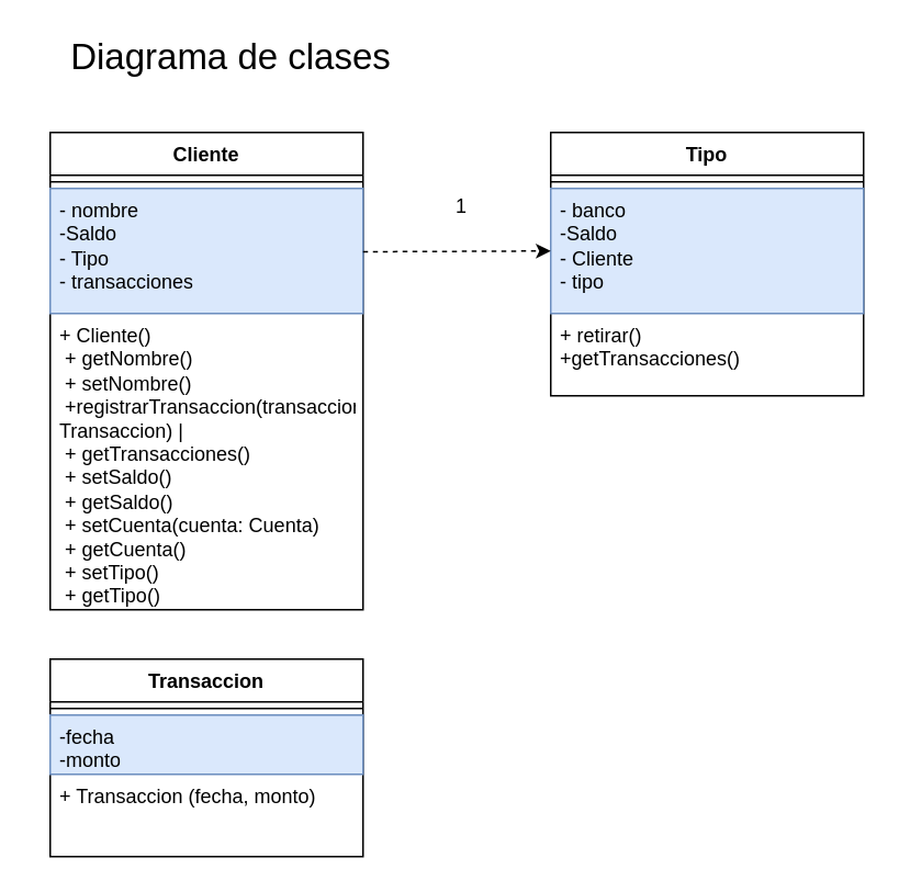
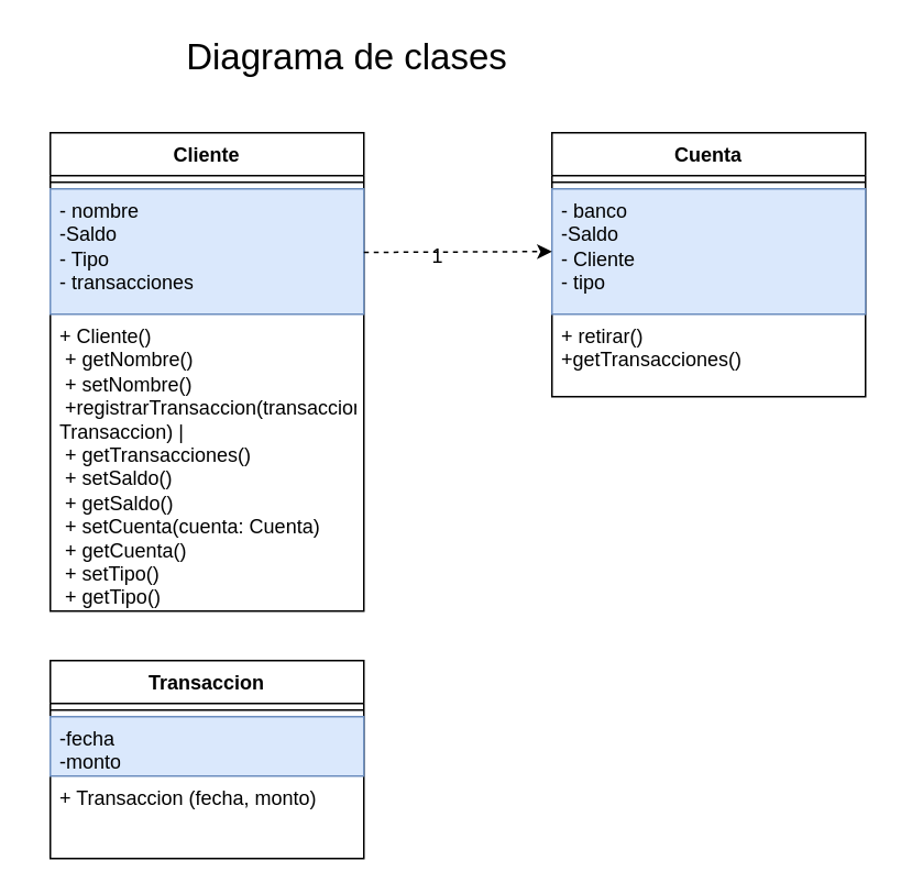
- <mxCell id="16" value="Diagrama de clases" style="text;html=1;strokeColor=none;fillColor=none;align=center;verticalAlign=middle;whiteSpace=wrap;rounded=0;strokeWidth=2;fontSize=22;" vertex="1" parent="1"><mxGeometry x="20" y="20" width="240" height="30" as="geometry" /></mxCell>
+ <mxCell id="16" value="Diagrama de clases" style="text;html=1;strokeColor=none;fillColor=none;align=center;verticalAlign=middle;whiteSpace=wrap;rounded=0;strokeWidth=2;fontSize=22;" vertex="1" parent="1"><mxGeometry x="90" y="20" width="240" height="30" as="geometry" /></mxCell>
- <mxCell id="6" value="Tipo" style="swimlane;fontStyle=1;align=center;verticalAlign=top;childLayout=stackLayout;horizontal=1;startSize=26;horizontalStack=0;resizeParent=1;resizeParentMax=0;resizeLast=0;collapsible=1;marginBottom=0;whiteSpace=wrap;html=1;" vertex="1" parent="1"><mxGeometry x="334" y="80" width="190" height="160" as="geometry" /></mxCell>
+ <mxCell id="6" value="Cuenta" style="swimlane;fontStyle=1;align=center;verticalAlign=top;childLayout=stackLayout;horizontal=1;startSize=26;horizontalStack=0;resizeParent=1;resizeParentMax=0;resizeLast=0;collapsible=1;marginBottom=0;whiteSpace=wrap;html=1;" vertex="1" parent="1"><mxGeometry x="334" y="80" width="190" height="160" as="geometry" /></mxCell>
- <mxCell id="11" value="1" style="text;html=1;strokeColor=none;fillColor=none;align=center;verticalAlign=middle;whiteSpace=wrap;rounded=0;" vertex="1" parent="1"><mxGeometry x="250" y="110" width="60" height="30" as="geometry" /></mxCell>
+ <mxCell id="11" value="1" style="text;html=1;strokeColor=none;fillColor=none;align=center;verticalAlign=middle;whiteSpace=wrap;rounded=0;" vertex="1" parent="1"><mxGeometry x="235" y="140" width="60" height="30" as="geometry" /></mxCell>
